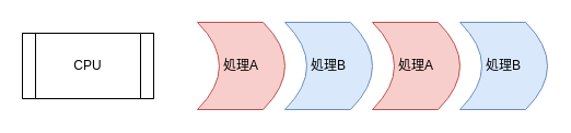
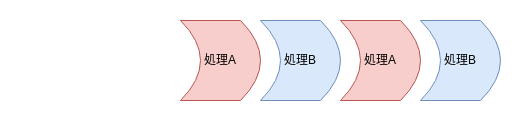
- <mxCell id="3" value="CPU" style="shape=process;whiteSpace=wrap;html=1;backgroundOutline=1;" parent="1" vertex="1"><mxGeometry x="20" y="30" width="120" height="60" as="geometry" /></mxCell>
